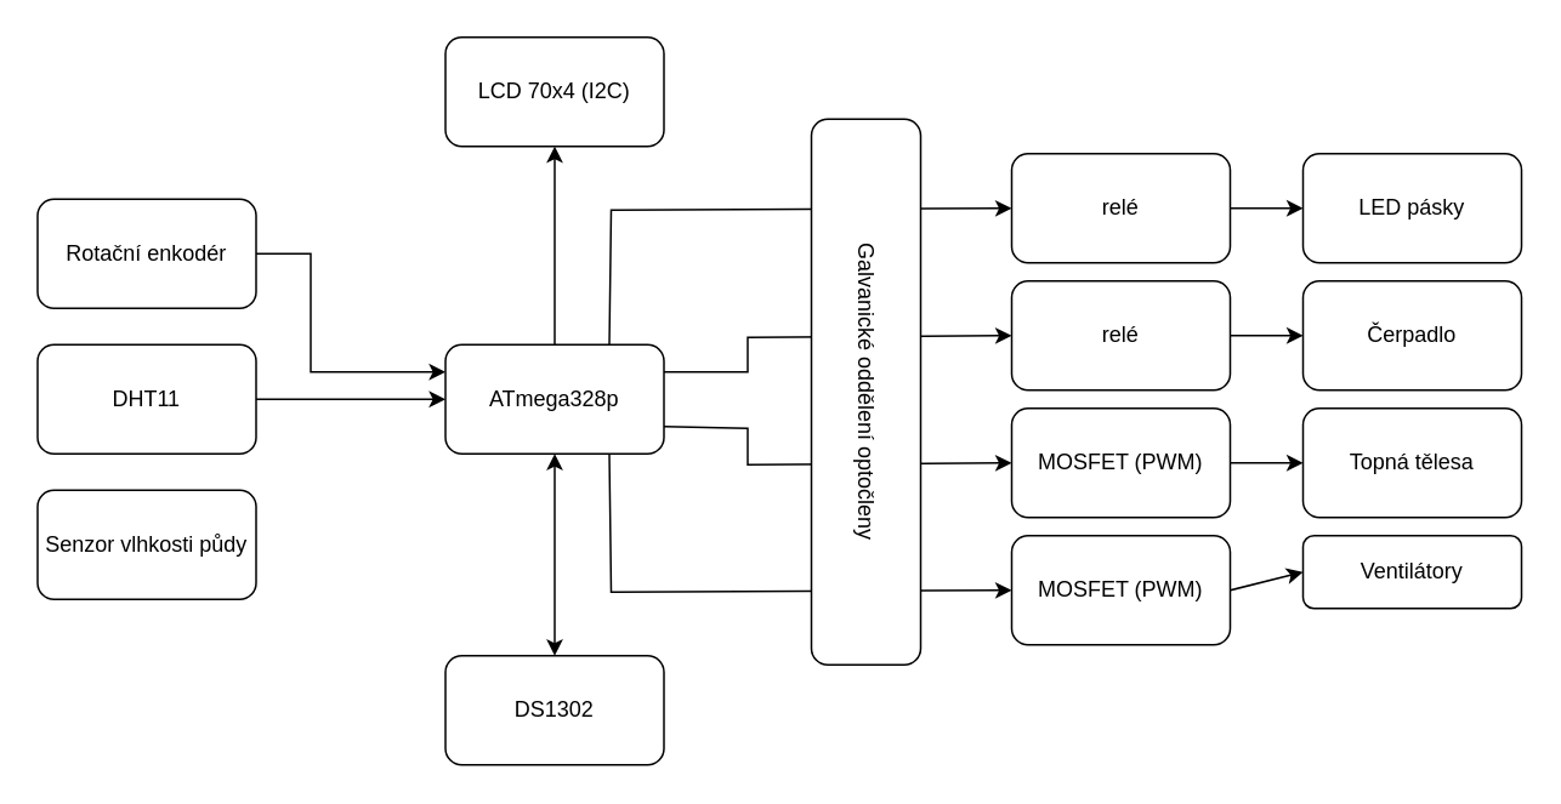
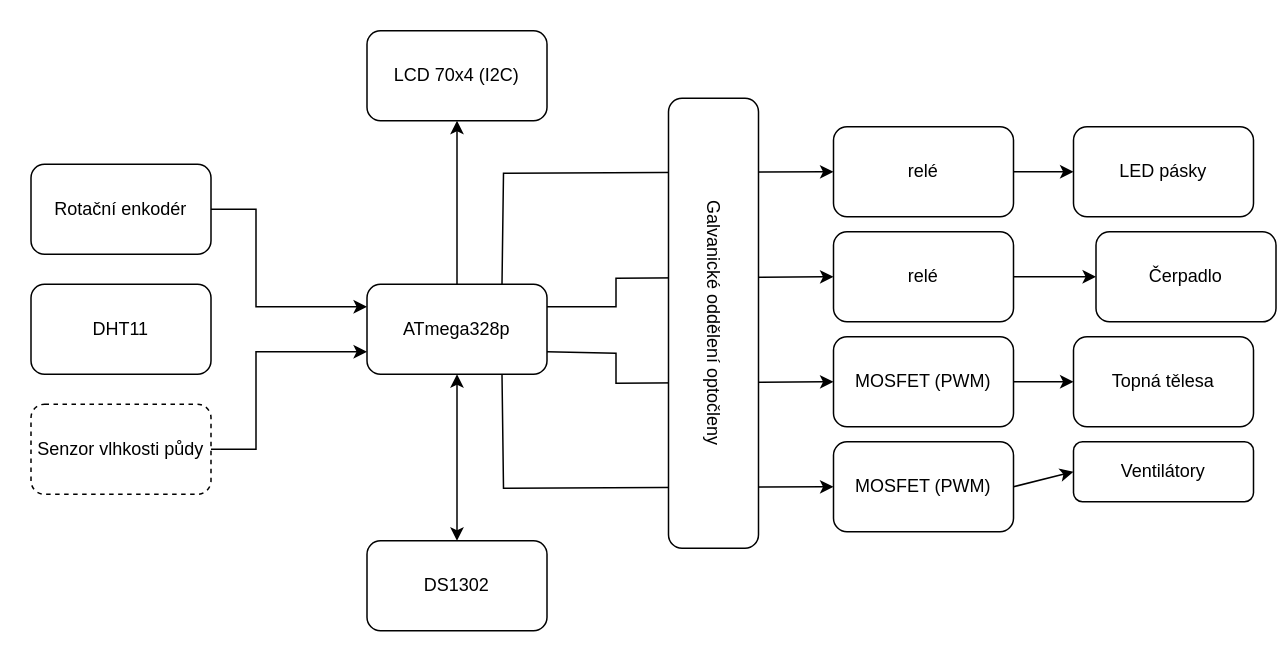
- <mxCell id="17" value="Čerpadlo" style="rounded=1;whiteSpace=wrap;html=1;" parent="1" vertex="1"><mxGeometry x="715" y="154" width="120" height="60" as="geometry" /></mxCell>
+ <mxCell id="17" value="Čerpadlo" style="rounded=1;whiteSpace=wrap;html=1;" parent="1" vertex="1"><mxGeometry x="730" y="154" width="120" height="60" as="geometry" /></mxCell>
- <mxCell id="10" value="" style="endArrow=classic;html=1;rounded=0;exitX=1;exitY=0.5;exitDx=0;exitDy=0;entryX=0;entryY=0.5;entryDx=0;entryDy=0;" parent="1" source="5" target="2" edge="1"><mxGeometry width="50" height="50" relative="1" as="geometry"><mxPoint x="445" y="195" as="sourcePoint" /><mxPoint x="495" y="145" as="targetPoint" /></mxGeometry></mxCell>
+ <mxCell id="12" value="" style="endArrow=classic;html=1;rounded=0;exitX=1;exitY=0.5;exitDx=0;exitDy=0;entryX=0;entryY=0.75;entryDx=0;entryDy=0;" parent="1" source="6" target="2" edge="1"><mxGeometry width="50" height="50" relative="1" as="geometry"><mxPoint x="270" y="265" as="sourcePoint" /><mxPoint x="320" y="215" as="targetPoint" /><Array as="points"><mxPoint x="170" y="299" /><mxPoint x="170" y="234" /></Array></mxGeometry></mxCell>
- <mxCell id="6" value="Senzor vlhkosti půdy" style="rounded=1;whiteSpace=wrap;html=1;" parent="1" vertex="1"><mxGeometry x="20" y="269" width="120" height="60" as="geometry" /></mxCell>
+ <mxCell id="6" value="Senzor vlhkosti půdy" style="rounded=1;whiteSpace=wrap;html=1;dashed=1;" parent="1" vertex="1"><mxGeometry x="20" y="269" width="120" height="60" as="geometry" /></mxCell>
